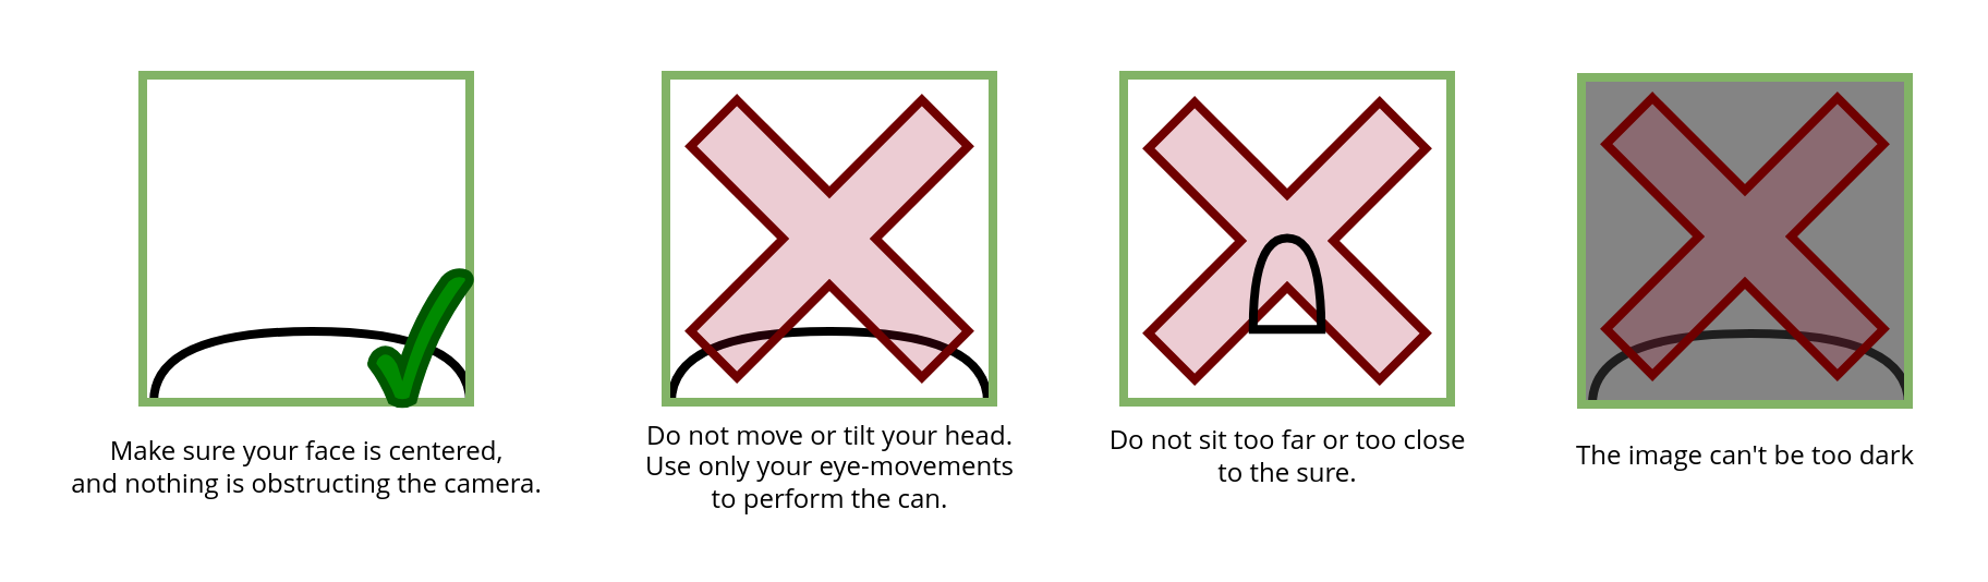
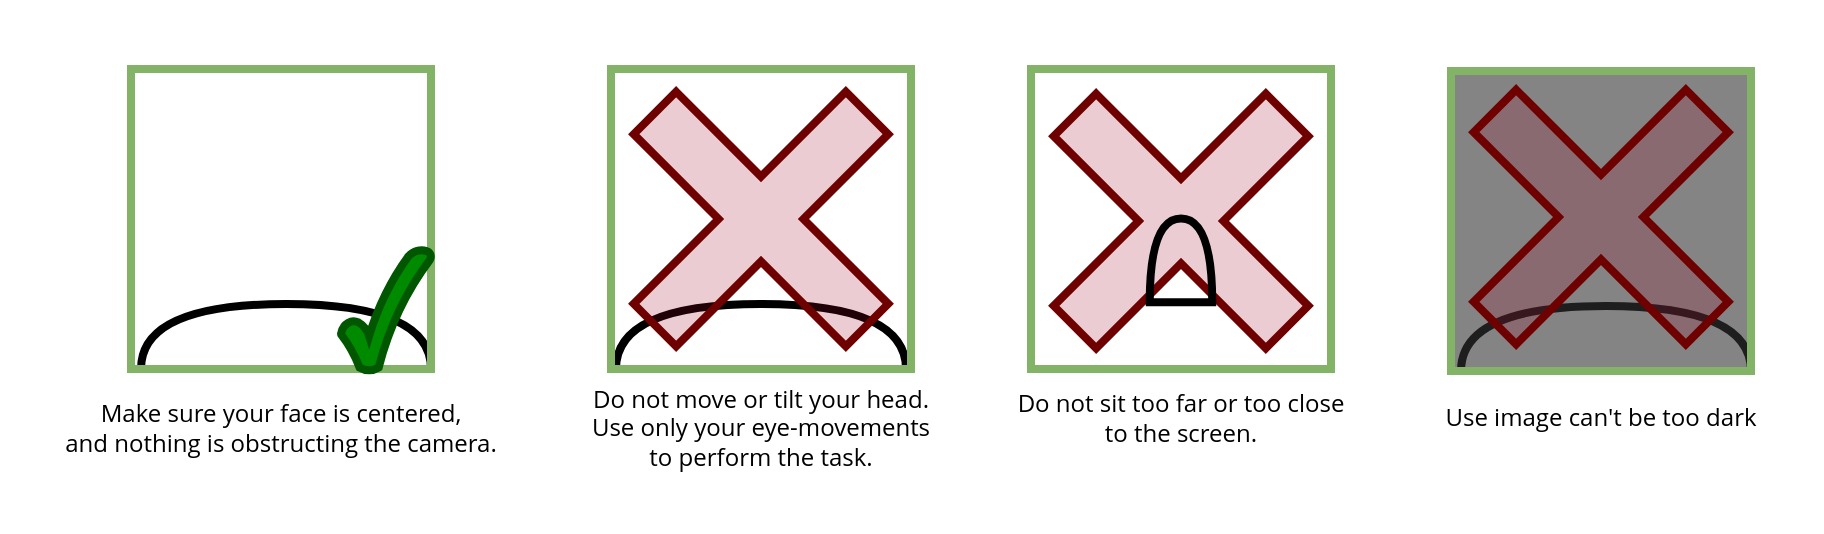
- <mxCell id="16" value="&lt;div&gt;&lt;font data-font-src=&quot;https://fonts.googleapis.com/css?family=Open+Sans&quot; face=&quot;Open Sans&quot;&gt;Do not sit too far or too close&lt;/font&gt;&lt;/div&gt;&lt;div&gt;&lt;font data-font-src=&quot;https://fonts.googleapis.com/css?family=Open+Sans&quot; face=&quot;Open Sans&quot;&gt;to the sure.&lt;br&gt;&lt;/font&gt;&lt;/div&gt;" style="text;align=center;verticalAlign=middle;resizable=0;points=[];autosize=1;strokeColor=none;fillColor=none;html=1;" parent="1" vertex="1"><mxGeometry x="495" y="176" width="190" height="40" as="geometry" /></mxCell>
+ <mxCell id="16" value="&lt;div&gt;&lt;font data-font-src=&quot;https://fonts.googleapis.com/css?family=Open+Sans&quot; face=&quot;Open Sans&quot;&gt;Do not sit too far or too close&lt;/font&gt;&lt;/div&gt;&lt;div&gt;&lt;font data-font-src=&quot;https://fonts.googleapis.com/css?family=Open+Sans&quot; face=&quot;Open Sans&quot;&gt;to the screen.&lt;br&gt;&lt;/font&gt;&lt;/div&gt;" style="text;align=center;verticalAlign=middle;resizable=0;points=[];autosize=1;strokeColor=none;fillColor=none;html=1;" parent="1" vertex="1"><mxGeometry x="495" y="176" width="190" height="40" as="geometry" /></mxCell>
- <mxCell id="20" value="&lt;font data-font-src=&quot;https://fonts.googleapis.com/css?family=Open+Sans&quot; face=&quot;Open Sans&quot;&gt;The image can't be too dark&lt;/font&gt;" style="text;align=center;verticalAlign=middle;resizable=0;points=[];autosize=1;strokeColor=none;fillColor=none;html=1;" parent="1" vertex="1"><mxGeometry x="710" y="181" width="180" height="30" as="geometry" /></mxCell>
+ <mxCell id="20" value="&lt;font data-font-src=&quot;https://fonts.googleapis.com/css?family=Open+Sans&quot; face=&quot;Open Sans&quot;&gt;Use image can't be too dark&lt;/font&gt;" style="text;align=center;verticalAlign=middle;resizable=0;points=[];autosize=1;strokeColor=none;fillColor=none;html=1;" parent="1" vertex="1"><mxGeometry x="710" y="181" width="180" height="30" as="geometry" /></mxCell>
- <mxCell id="10" value="&lt;div&gt;&lt;font data-font-src=&quot;https://fonts.googleapis.com/css?family=Open+Sans&quot; face=&quot;Open Sans&quot;&gt;Do not move or tilt your head.&lt;/font&gt;&lt;/div&gt;&lt;div&gt;&lt;font data-font-src=&quot;https://fonts.googleapis.com/css?family=Open+Sans&quot; face=&quot;Open Sans&quot;&gt;Use only your eye-movements&lt;/font&gt;&lt;/div&gt;&lt;div&gt;&lt;font data-font-src=&quot;https://fonts.googleapis.com/css?family=Open+Sans&quot; face=&quot;Open Sans&quot;&gt;to perform the can.&lt;br&gt;&lt;/font&gt;&lt;/div&gt;" style="text;align=center;verticalAlign=middle;resizable=0;points=[];autosize=1;strokeColor=none;fillColor=none;html=1;" parent="1" vertex="1"><mxGeometry x="285" y="171" width="190" height="60" as="geometry" /></mxCell>
+ <mxCell id="10" value="&lt;div&gt;&lt;font data-font-src=&quot;https://fonts.googleapis.com/css?family=Open+Sans&quot; face=&quot;Open Sans&quot;&gt;Do not move or tilt your head.&lt;/font&gt;&lt;/div&gt;&lt;div&gt;&lt;font data-font-src=&quot;https://fonts.googleapis.com/css?family=Open+Sans&quot; face=&quot;Open Sans&quot;&gt;Use only your eye-movements&lt;/font&gt;&lt;/div&gt;&lt;div&gt;&lt;font data-font-src=&quot;https://fonts.googleapis.com/css?family=Open+Sans&quot; face=&quot;Open Sans&quot;&gt;to perform the task.&lt;br&gt;&lt;/font&gt;&lt;/div&gt;" style="text;align=center;verticalAlign=middle;resizable=0;points=[];autosize=1;strokeColor=none;fillColor=none;html=1;" parent="1" vertex="1"><mxGeometry x="285" y="171" width="190" height="60" as="geometry" /></mxCell>
